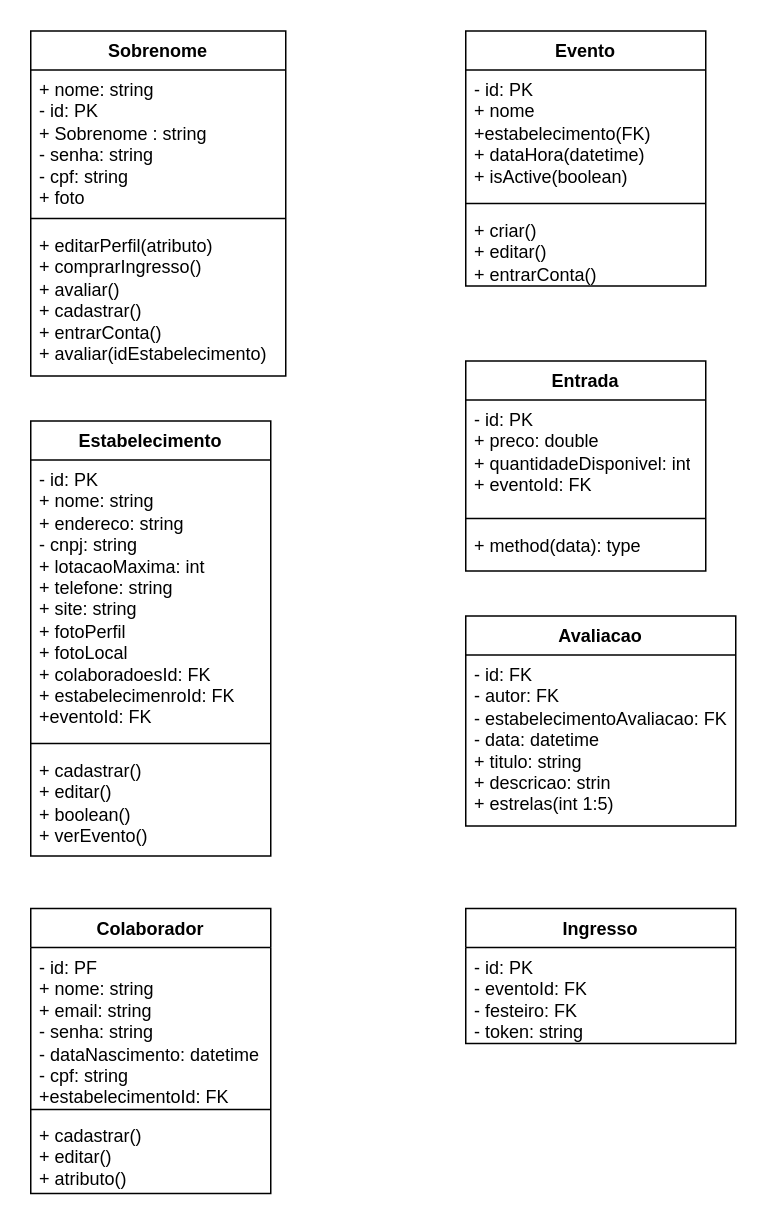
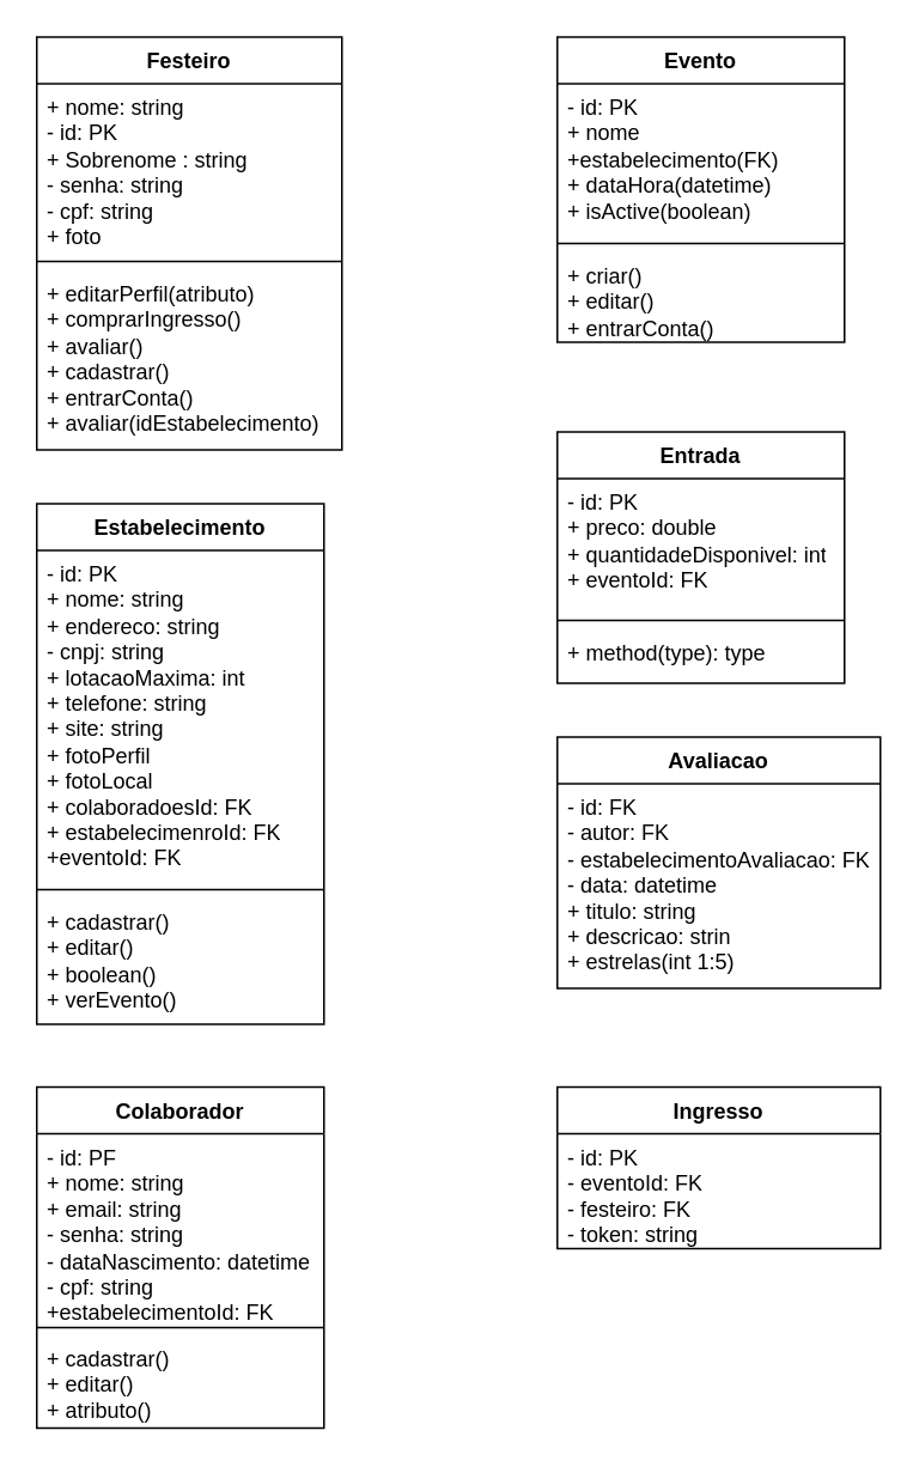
- <mxCell id="2" value="Sobrenome" style="swimlane;fontStyle=1;align=center;verticalAlign=top;childLayout=stackLayout;horizontal=1;startSize=26;horizontalStack=0;resizeParent=1;resizeParentMax=0;resizeLast=0;collapsible=1;marginBottom=0;whiteSpace=wrap;html=1;" vertex="1" parent="1"><mxGeometry x="20" width="170" height="230" as="geometry" y="20"><mxRectangle x="140" y="80" width="90" height="30" as="alternateBounds" /></mxGeometry></mxCell>
+ <mxCell id="2" value="Festeiro" style="swimlane;fontStyle=1;align=center;verticalAlign=top;childLayout=stackLayout;horizontal=1;startSize=26;horizontalStack=0;resizeParent=1;resizeParentMax=0;resizeLast=0;collapsible=1;marginBottom=0;whiteSpace=wrap;html=1;" vertex="1" parent="1"><mxGeometry x="20" width="170" height="230" as="geometry" y="20"><mxRectangle x="140" y="80" width="90" height="30" as="alternateBounds" /></mxGeometry></mxCell>
- <mxCell id="13" value="+ method(data): type" style="text;strokeColor=none;fillColor=none;align=left;verticalAlign=top;spacingLeft=4;spacingRight=4;overflow=hidden;rotatable=0;points=[[0,0.5],[1,0.5]];portConstraint=eastwest;whiteSpace=wrap;html=1;" vertex="1" parent="10"><mxGeometry y="110" width="160" height="30" as="geometry" /></mxCell>
+ <mxCell id="13" value="+ method(type): type" style="text;strokeColor=none;fillColor=none;align=left;verticalAlign=top;spacingLeft=4;spacingRight=4;overflow=hidden;rotatable=0;points=[[0,0.5],[1,0.5]];portConstraint=eastwest;whiteSpace=wrap;html=1;" vertex="1" parent="10"><mxGeometry y="110" width="160" height="30" as="geometry" /></mxCell>
